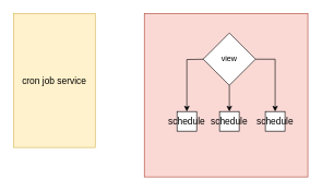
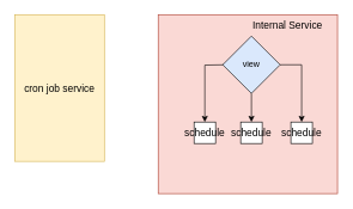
+ <mxCell id="9" value="&lt;font style=&quot;font-size: 14px;&quot;&gt;Internal Service&lt;/font&gt;" style="text;html=1;align=center;verticalAlign=middle;resizable=0;points=[];autosize=1;strokeColor=none;fillColor=none;" vertex="1" parent="1"><mxGeometry x="340" y="20" width="120" height="30" as="geometry" /></mxCell>
- <mxCell id="11" value="view" style="rhombus;whiteSpace=wrap;html=1;" vertex="1" parent="1"><mxGeometry x="310" y="50" width="80" height="80" as="geometry" /></mxCell>
+ <mxCell id="11" value="view" style="rhombus;whiteSpace=wrap;html=1;fillColor=#dae8fc;" vertex="1" parent="1"><mxGeometry x="310" y="50" width="80" height="80" as="geometry" /></mxCell>
